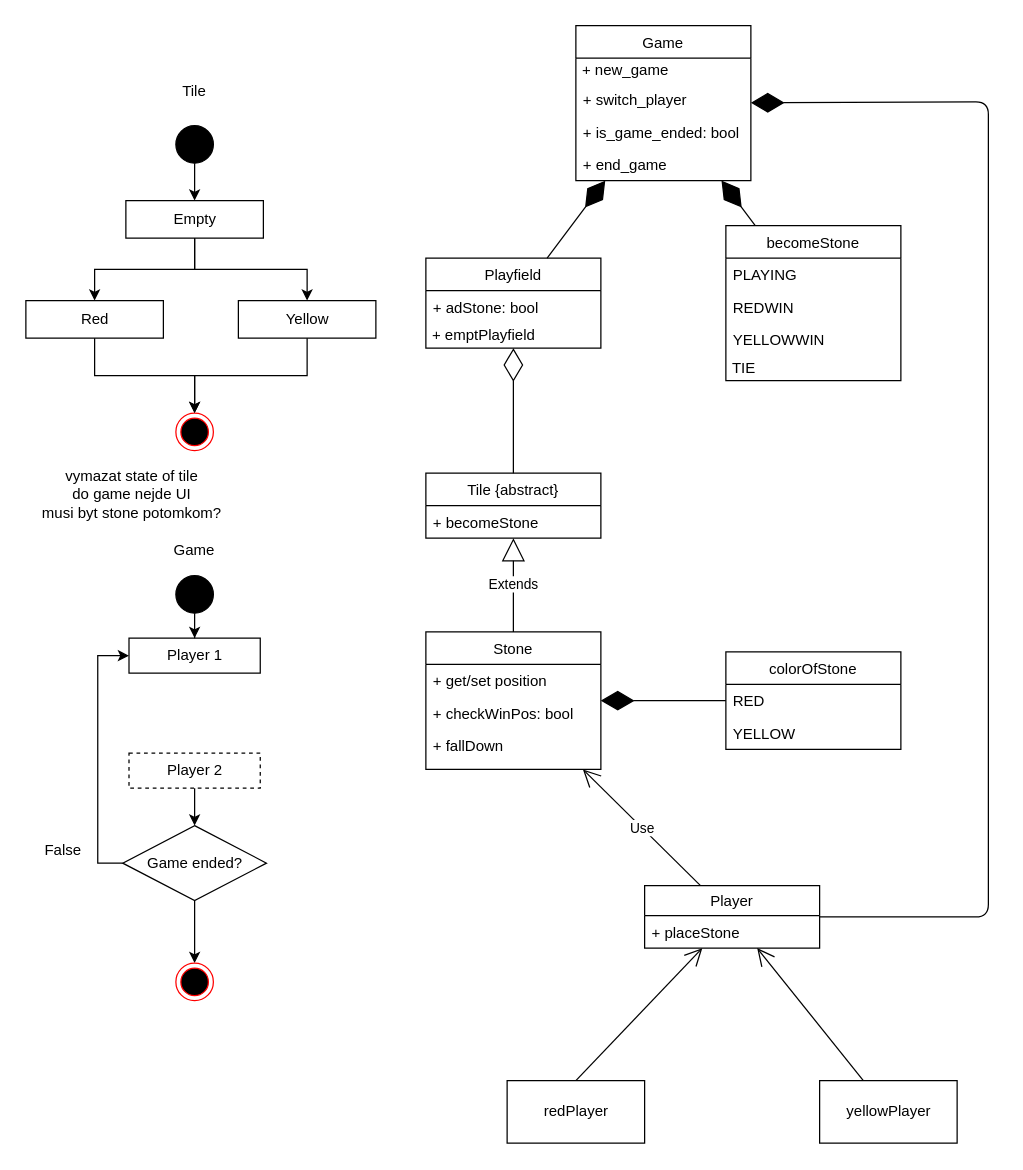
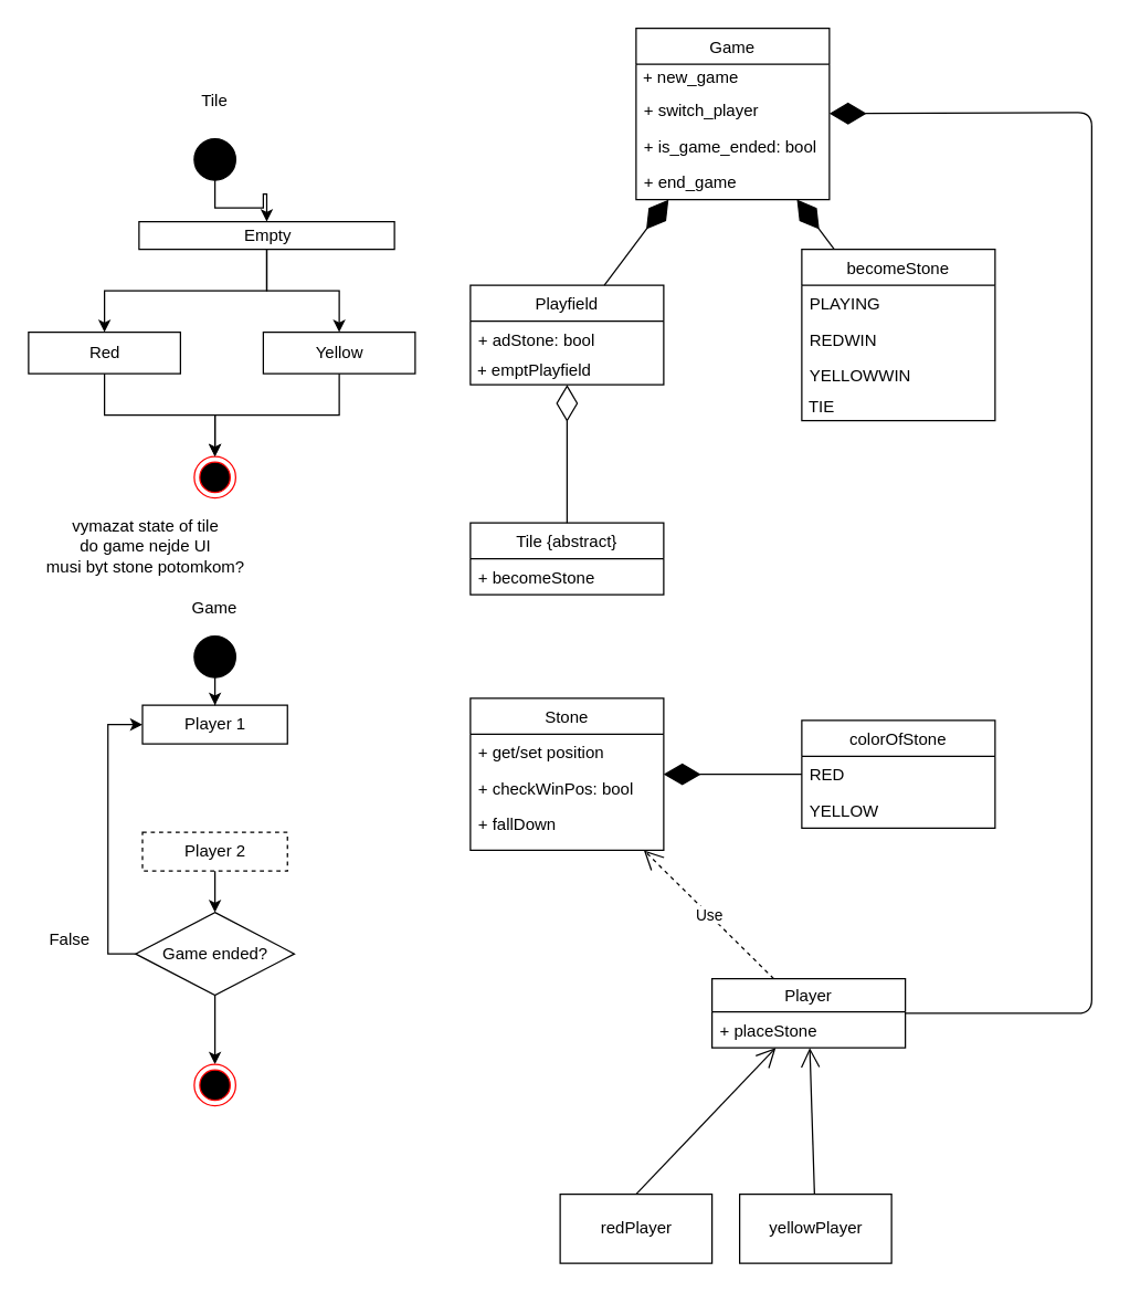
- <mxCell id="17" value="Empty" style="html=1;fillColor=none;" parent="1" vertex="1"><mxGeometry x="100" y="160" width="110" height="30" as="geometry" /></mxCell>
+ <mxCell id="17" value="Empty" style="html=1;fillColor=none;" parent="1" vertex="1"><mxGeometry x="100" y="160" width="185" height="20" as="geometry" /></mxCell>
- <mxCell id="58" value="Extends" style="endArrow=block;endSize=16;endFill=0;html=1;" parent="1" source="4" target="3" edge="1"><mxGeometry width="160" relative="1" as="geometry"><mxPoint x="360" y="450" as="sourcePoint" /><mxPoint x="370" y="450" as="targetPoint" /></mxGeometry></mxCell>
- <mxCell id="48" value="Use" style="endArrow=open;endSize=12;dashed=0;html=1;" parent="1" source="34" target="4" edge="1"><mxGeometry width="160" relative="1" as="geometry"><mxPoint x="320" y="784" as="sourcePoint" /><mxPoint x="480" y="784" as="targetPoint" /></mxGeometry></mxCell>
+ <mxCell id="48" value="Use" style="endArrow=open;endSize=12;dashed=1;html=1;" parent="1" source="34" target="4" edge="1"><mxGeometry width="160" relative="1" as="geometry"><mxPoint x="320" y="784" as="sourcePoint" /><mxPoint x="480" y="784" as="targetPoint" /></mxGeometry></mxCell>
- <mxCell id="36" value="yellowPlayer" style="html=1;fillColor=none;" parent="1" vertex="1"><mxGeometry x="655" y="864" width="110" height="50" as="geometry" /></mxCell>
+ <mxCell id="36" value="yellowPlayer" style="html=1;fillColor=none;" parent="1" vertex="1"><mxGeometry x="535" y="864" width="110" height="50" as="geometry" /></mxCell>
